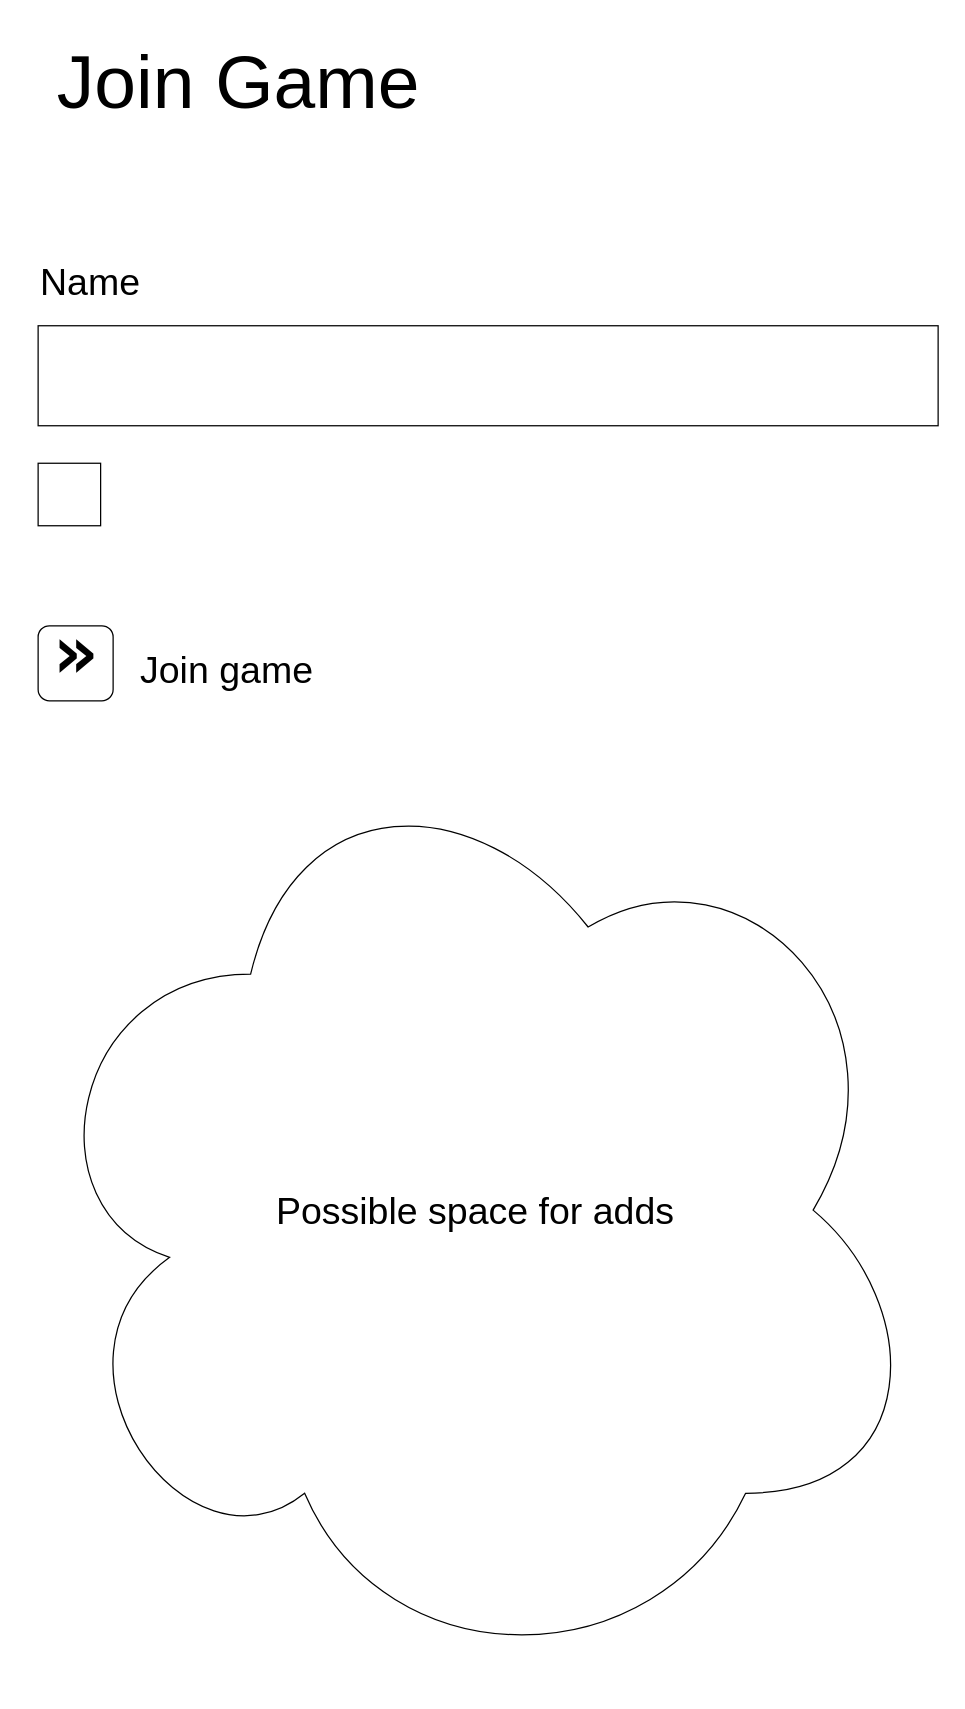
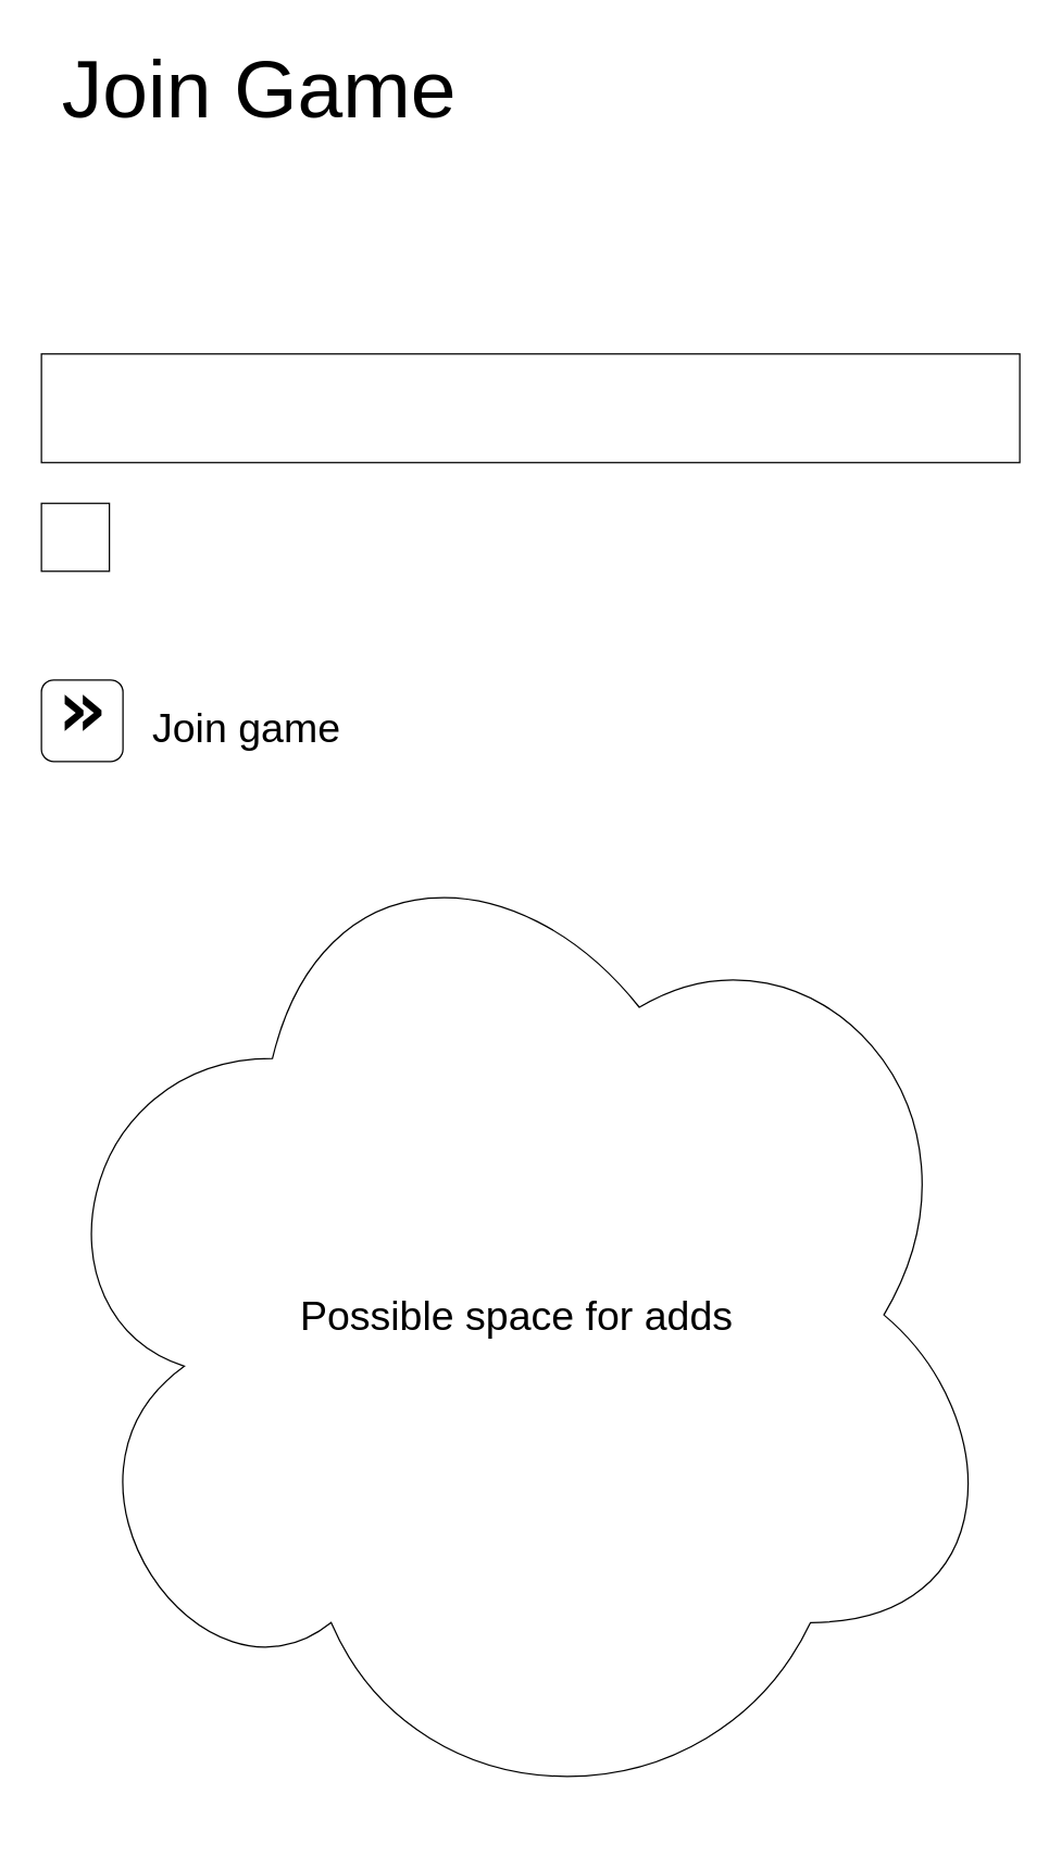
- <mxCell id="4" value="&lt;font style=&quot;font-size: 30px;&quot;&gt;Name&lt;/font&gt;" style="text;html=1;align=left;verticalAlign=middle;resizable=0;points=[];autosize=1;strokeColor=none;fillColor=none;" vertex="1" parent="1"><mxGeometry x="30" y="200" width="100" height="50" as="geometry" /></mxCell>
